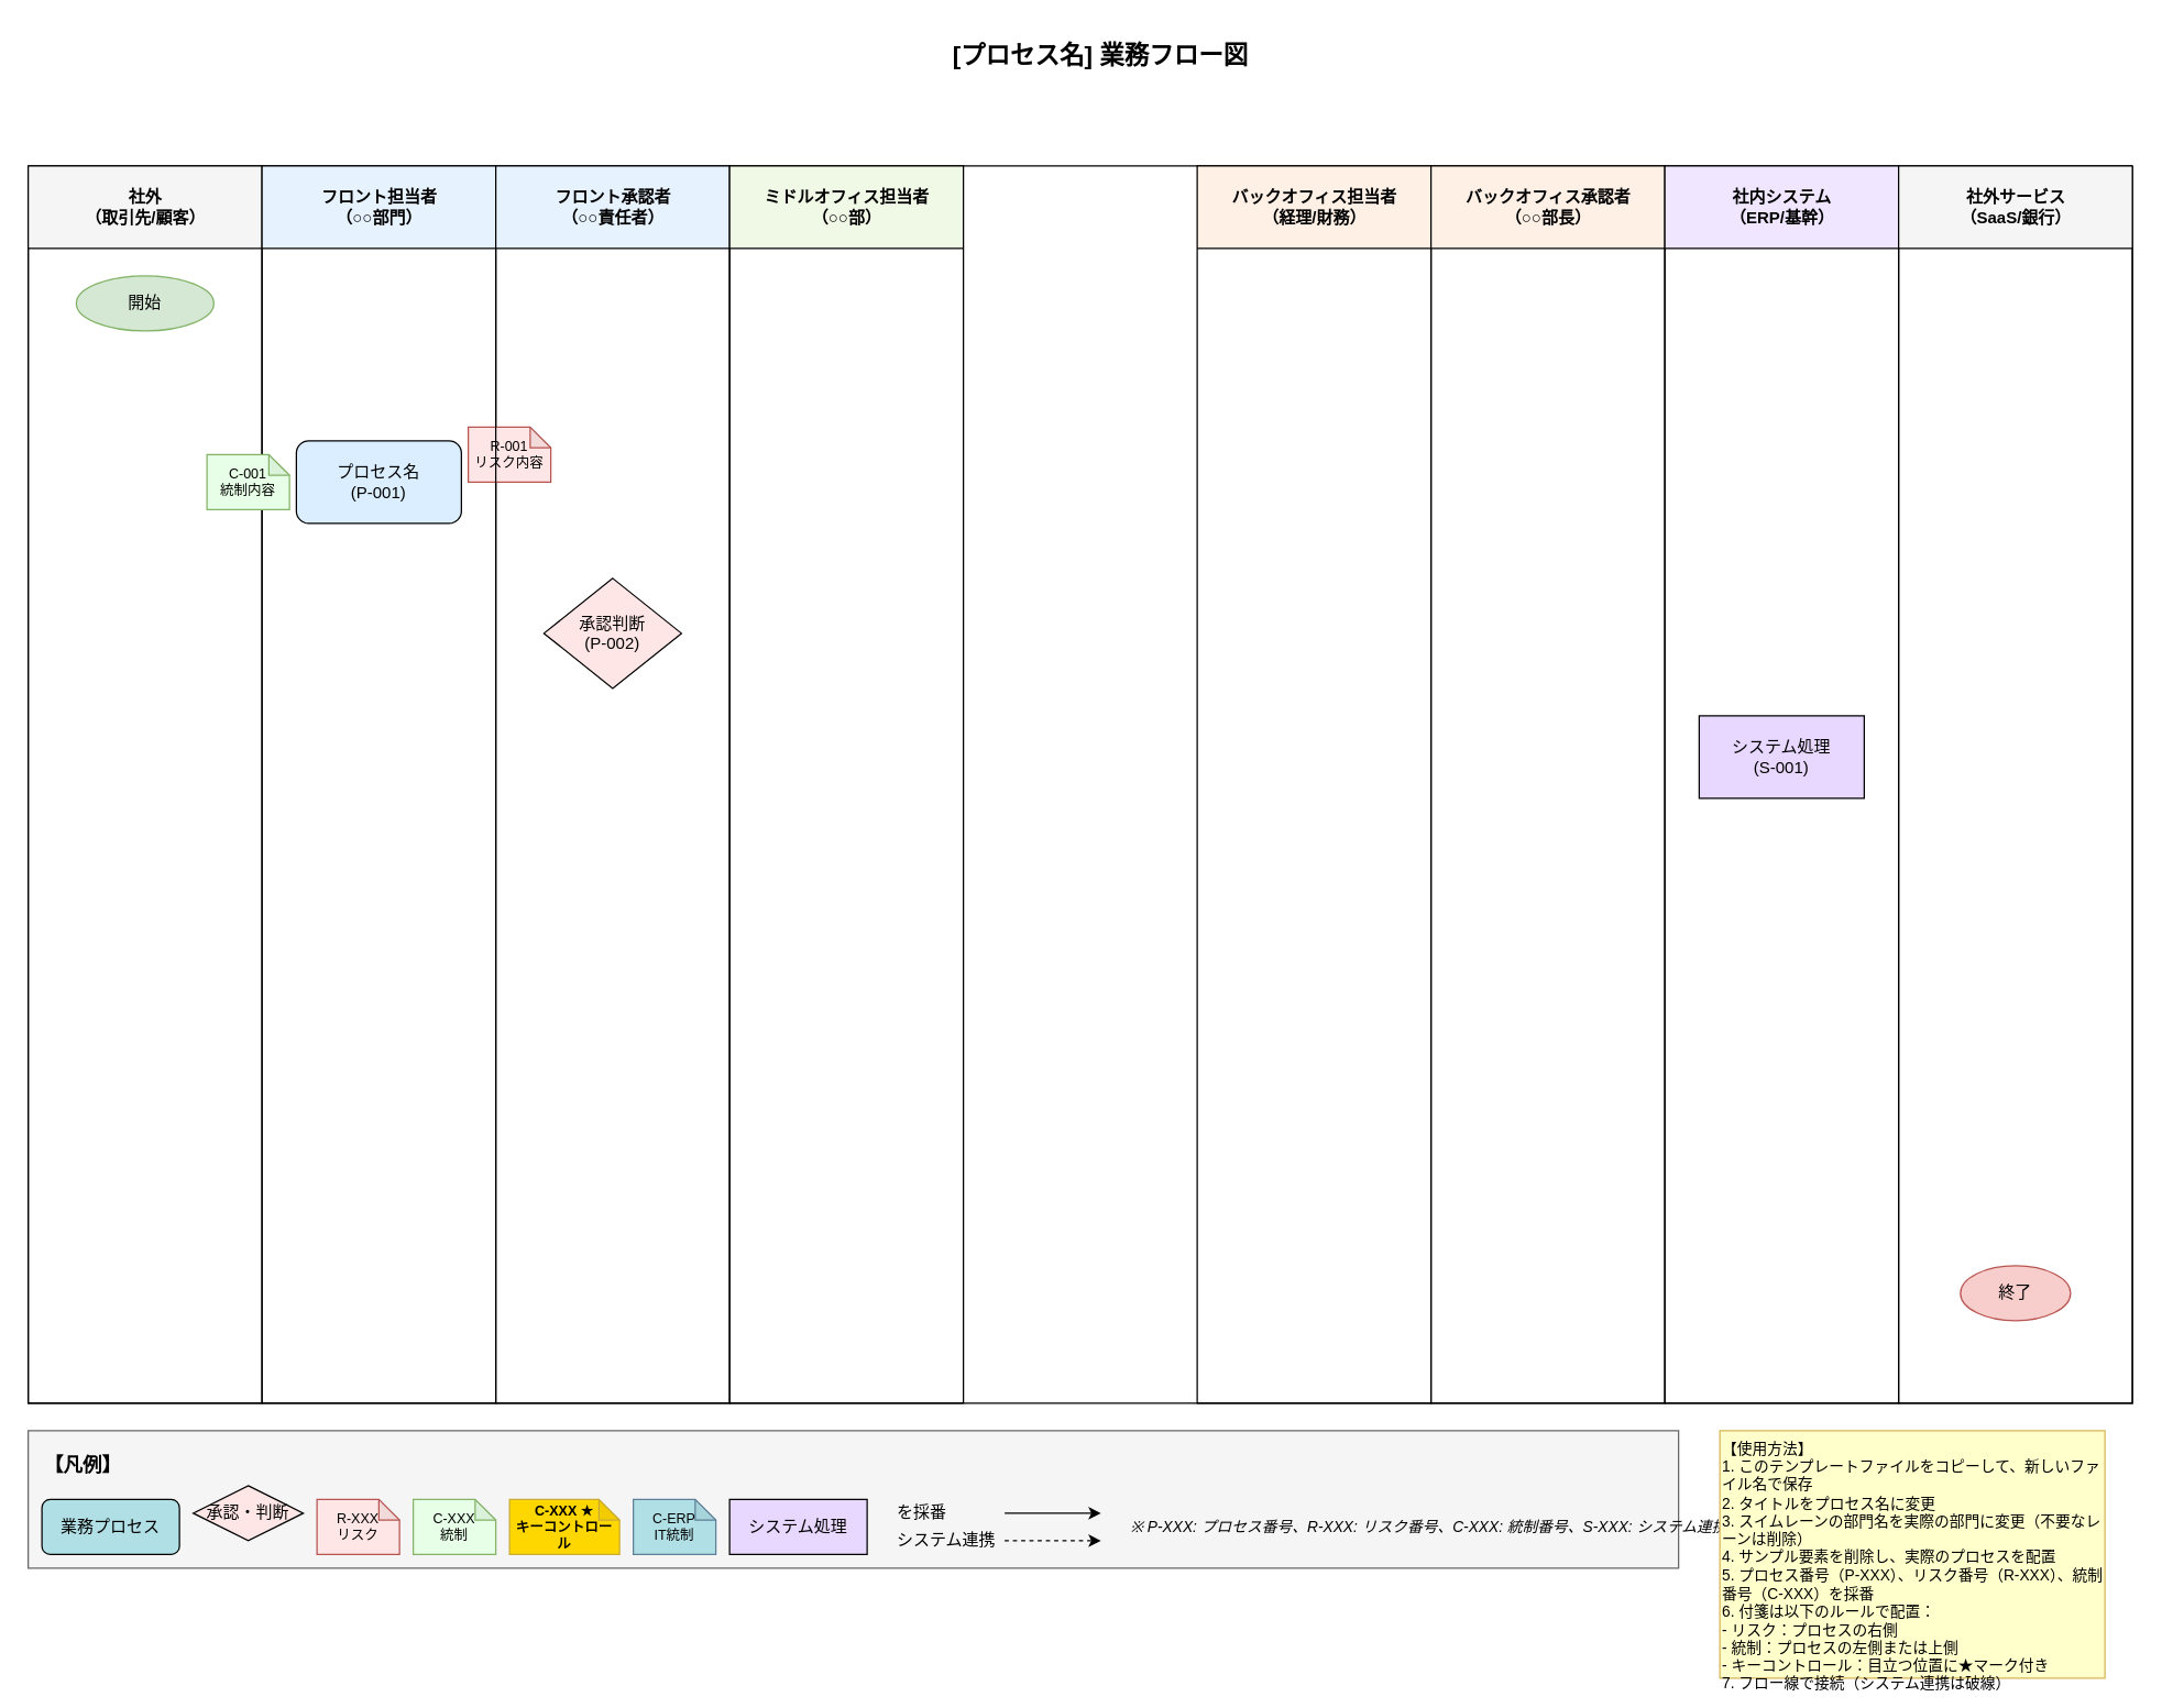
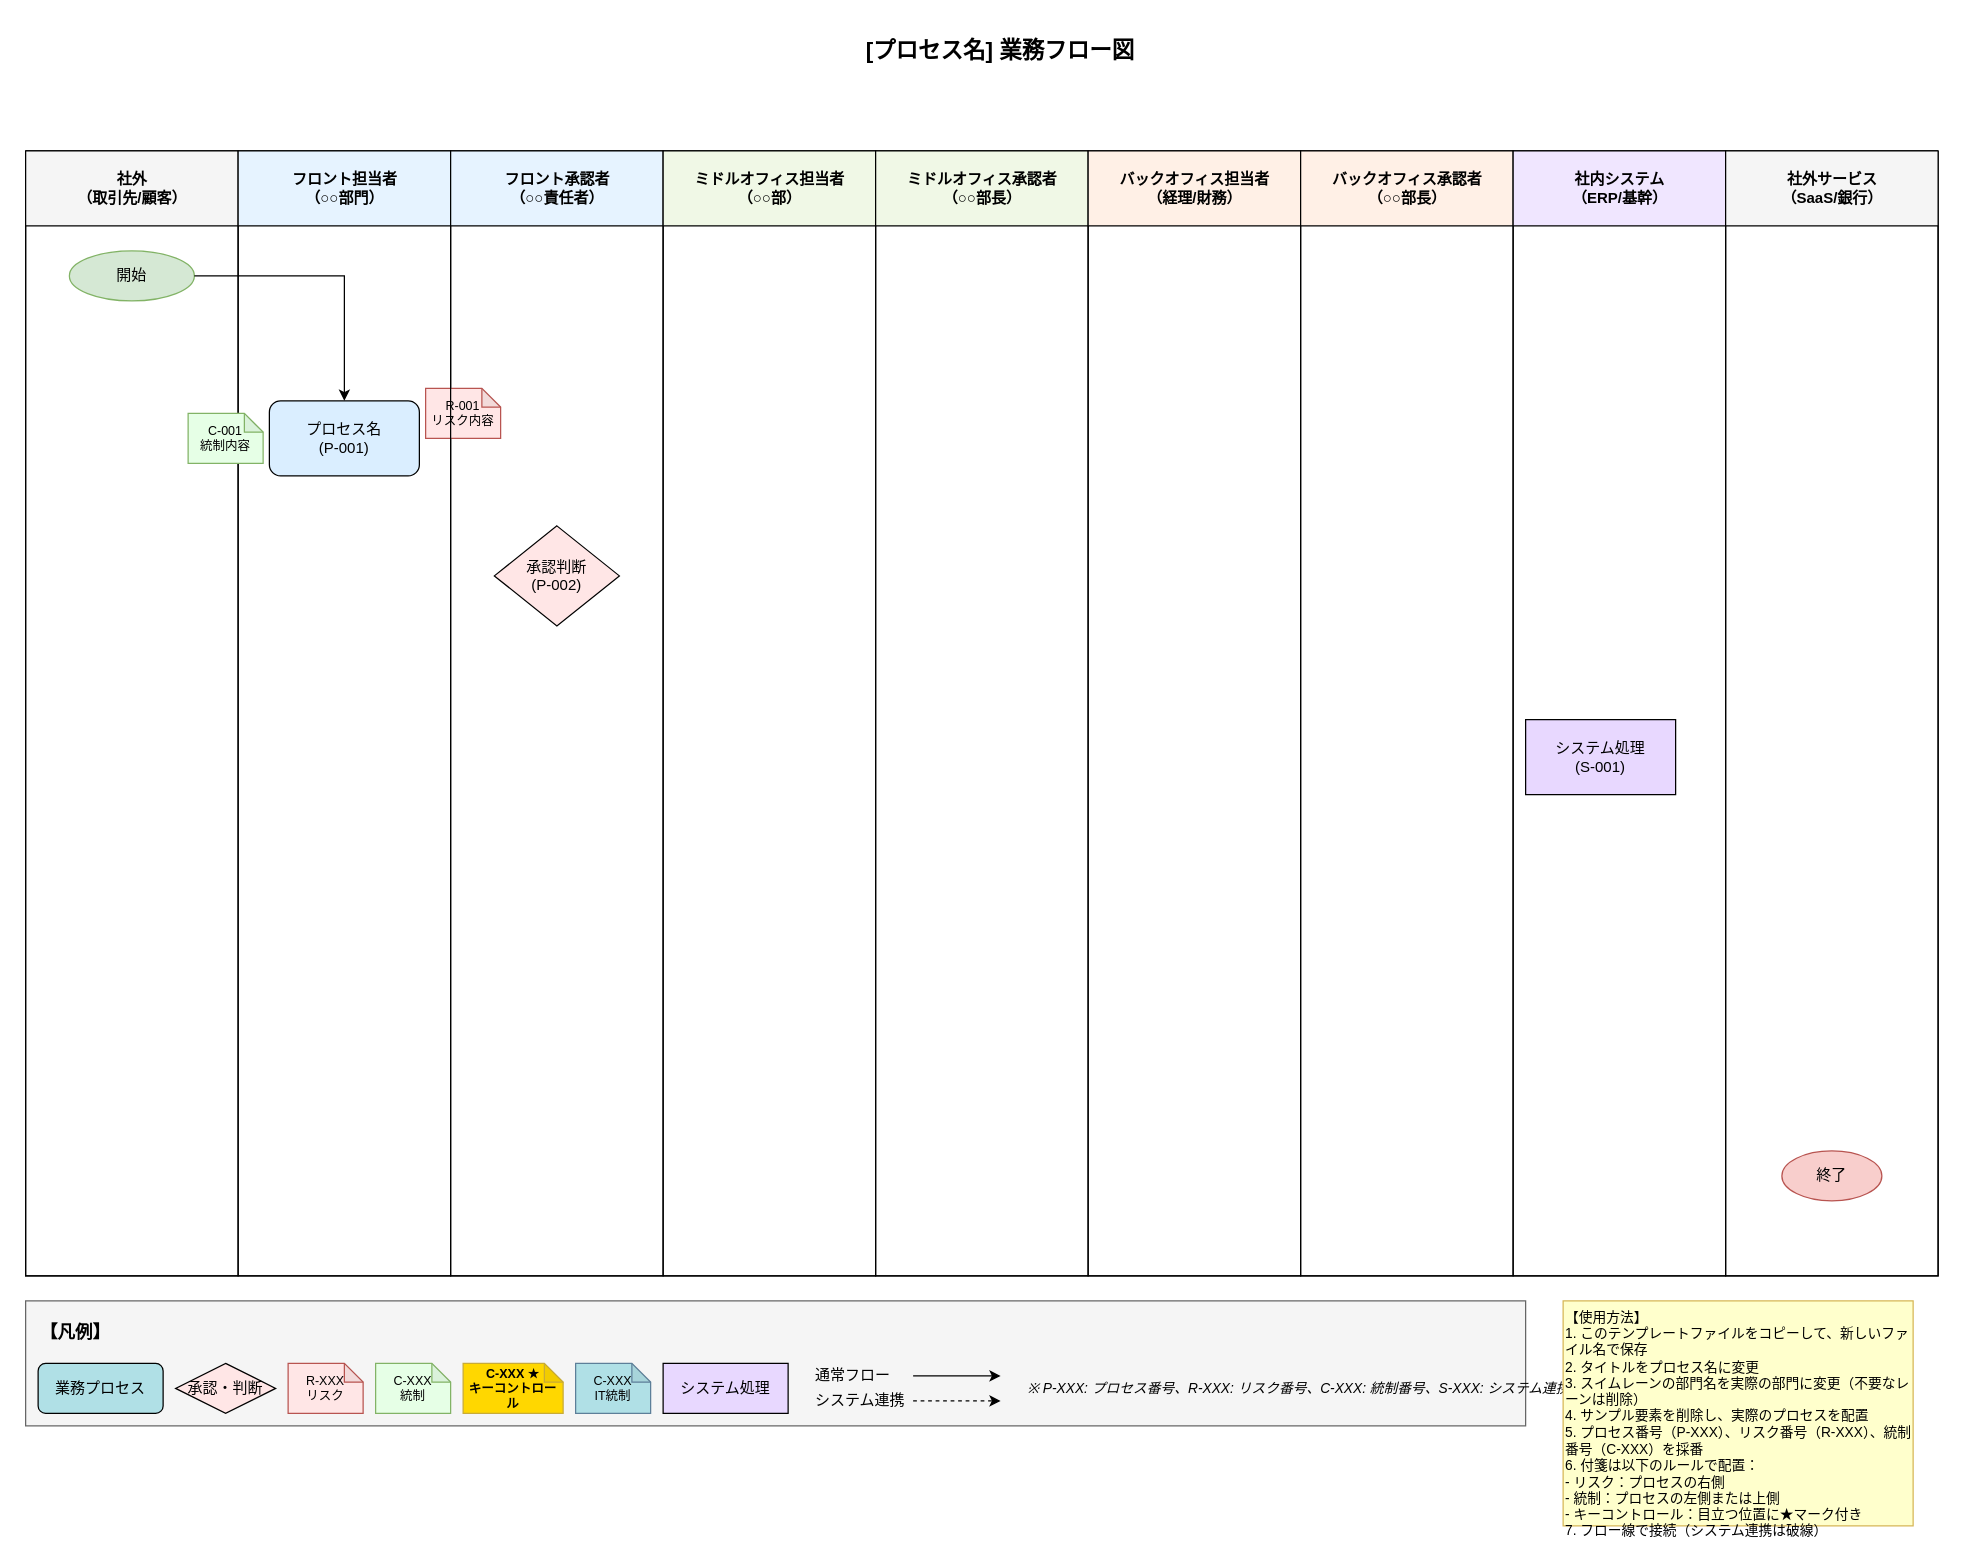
+ <mxCell id="20" style="edgeStyle=orthogonalEdgeStyle;rounded=0;orthogonalLoop=1;jettySize=auto;html=1;" parent="1" source="5" target="7" edge="1"><mxGeometry relative="1" as="geometry" /></mxCell>
- <mxCell id="17" value="システム処理&lt;br&gt;(S-001)" style="rectangle;whiteSpace=wrap;html=1;fillColor=#E8D8FF;strokeColor=#000000;" parent="16" vertex="1"><mxGeometry x="25" y="400" width="120" height="60" as="geometry" /></mxCell>
+ <mxCell id="17" value="システム処理&lt;br&gt;(S-001)" style="rectangle;whiteSpace=wrap;html=1;fillColor=#E8D8FF;strokeColor=#000000;" parent="16" vertex="1"><mxGeometry x="10" y="455" width="120" height="60" as="geometry" /></mxCell>
+ <mxCell id="13" value="ミドルオフィス承認者&lt;br&gt;（○○部長）" style="swimlane;html=1;startSize=60;fillColor=#F0F8E6;" parent="3" vertex="1"><mxGeometry x="680" width="170" height="900" as="geometry" /></mxCell>
- <mxCell id="24" value="承認・判断" style="rhombus;whiteSpace=wrap;html=1;fillColor=#FFE6E6;" parent="1" vertex="1"><mxGeometry x="140" y="1080" width="80" height="40" as="geometry" /></mxCell>
+ <mxCell id="24" value="承認・判断" style="rhombus;whiteSpace=wrap;html=1;fillColor=#FFE6E6;" parent="1" vertex="1"><mxGeometry x="140" y="1090" width="80" height="40" as="geometry" /></mxCell>
- <mxCell id="30" value="を採番" style="text;html=1;fontSize=12;verticalAlign=middle;align=left;" parent="1" vertex="1"><mxGeometry x="650" y="1090" width="80" height="20" as="geometry" /></mxCell>
+ <mxCell id="30" value="通常フロー" style="text;html=1;fontSize=12;verticalAlign=middle;align=left;" parent="1" vertex="1"><mxGeometry x="650" y="1090" width="80" height="20" as="geometry" /></mxCell>
- <mxCell id="28" value="C-ERP&lt;br&gt;IT統制" style="shape=note;whiteSpace=wrap;html=1;backgroundOutline=1;darkOpacity=0.05;fillColor=#B0E0E6;strokeColor=#5D7F99;size=15;fontSize=10;" parent="1" vertex="1"><mxGeometry x="460" y="1090" width="60" height="40" as="geometry" /></mxCell>
+ <mxCell id="28" value="C-XXX&lt;br&gt;IT統制" style="shape=note;whiteSpace=wrap;html=1;backgroundOutline=1;darkOpacity=0.05;fillColor=#B0E0E6;strokeColor=#5D7F99;size=15;fontSize=10;" parent="1" vertex="1"><mxGeometry x="460" y="1090" width="60" height="40" as="geometry" /></mxCell>
